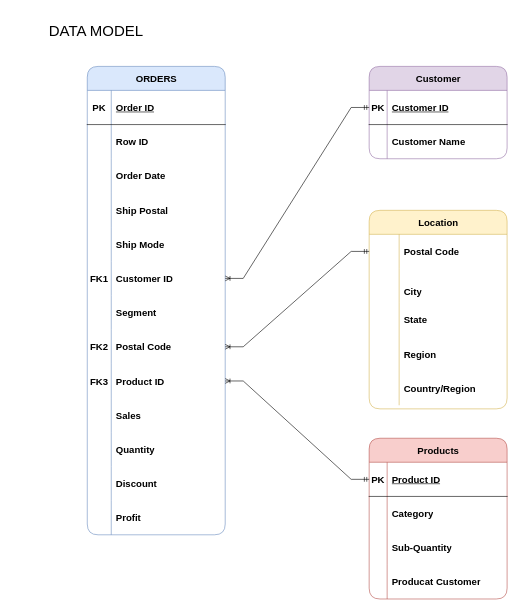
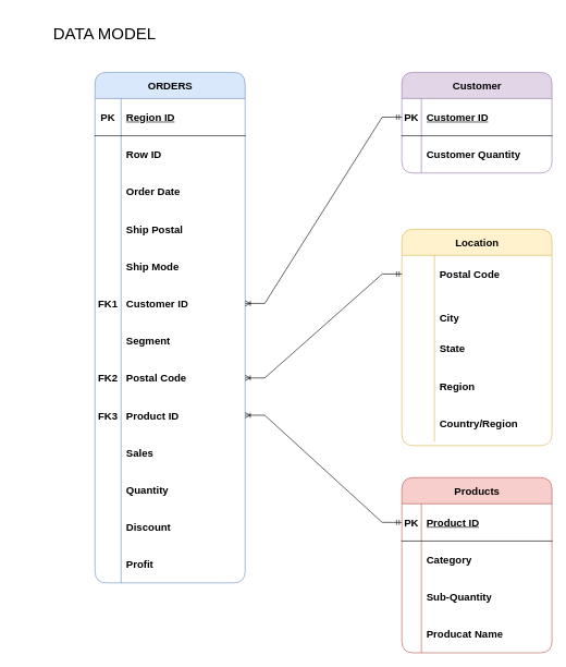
- <mxCell id="6" value="Order ID" style="shape=partialRectangle;connectable=0;fillColor=none;top=0;left=0;bottom=0;right=0;align=left;spacingLeft=6;fontStyle=5;overflow=hidden;whiteSpace=wrap;html=1;fontSize=16;" parent="4" vertex="1"><mxGeometry x="40" width="190" height="57" as="geometry"><mxRectangle width="190" height="57" as="alternateBounds" /></mxGeometry></mxCell>
+ <mxCell id="6" value="Region ID" style="shape=partialRectangle;connectable=0;fillColor=none;top=0;left=0;bottom=0;right=0;align=left;spacingLeft=6;fontStyle=5;overflow=hidden;whiteSpace=wrap;html=1;fontSize=16;" parent="4" vertex="1"><mxGeometry x="40" width="190" height="57" as="geometry"><mxRectangle width="190" height="57" as="alternateBounds" /></mxGeometry></mxCell>
- <mxCell id="49" value="Customer Name" style="shape=partialRectangle;connectable=0;fillColor=none;top=0;left=0;bottom=0;right=0;align=left;spacingLeft=6;overflow=hidden;whiteSpace=wrap;html=1;fontSize=16;fontStyle=1" parent="47" vertex="1"><mxGeometry x="30" width="200" height="57" as="geometry"><mxRectangle width="200" height="57" as="alternateBounds" /></mxGeometry></mxCell>
+ <mxCell id="49" value="Customer Quantity" style="shape=partialRectangle;connectable=0;fillColor=none;top=0;left=0;bottom=0;right=0;align=left;spacingLeft=6;overflow=hidden;whiteSpace=wrap;html=1;fontSize=16;fontStyle=1" parent="47" vertex="1"><mxGeometry x="30" width="200" height="57" as="geometry"><mxRectangle width="200" height="57" as="alternateBounds" /></mxGeometry></mxCell>
- <mxCell id="78" value="Producat Customer" style="shape=partialRectangle;connectable=0;fillColor=none;top=0;left=0;bottom=0;right=0;align=left;spacingLeft=6;overflow=hidden;whiteSpace=wrap;html=1;fontSize=16;fontStyle=1" parent="76" vertex="1"><mxGeometry x="30" width="200" height="57" as="geometry"><mxRectangle width="200" height="57" as="alternateBounds" /></mxGeometry></mxCell>
+ <mxCell id="78" value="Producat Name" style="shape=partialRectangle;connectable=0;fillColor=none;top=0;left=0;bottom=0;right=0;align=left;spacingLeft=6;overflow=hidden;whiteSpace=wrap;html=1;fontSize=16;fontStyle=1" parent="76" vertex="1"><mxGeometry x="30" width="200" height="57" as="geometry"><mxRectangle width="200" height="57" as="alternateBounds" /></mxGeometry></mxCell>
